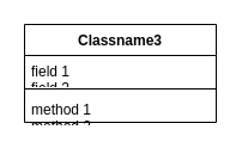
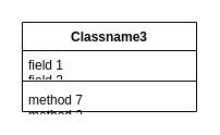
- <mxCell id="5" value="method 1&lt;div&gt;method 2&lt;div&gt;" style="text;strokeColor=none;fillColor=none;align=left;verticalAlign=top;spacingLeft=4;spacingRight=4;overflow=hidden;rotatable=0;points=[[0,0.5],[1,0.5]];portConstraint=eastwest;whiteSpace=wrap;html=1;" parent="2" vertex="1"><mxGeometry y="58" width="160" height="24" as="geometry" /></mxCell>
+ <mxCell id="5" value="method 7&lt;div&gt;method 2&lt;div&gt;" style="text;strokeColor=none;fillColor=none;align=left;verticalAlign=top;spacingLeft=4;spacingRight=4;overflow=hidden;rotatable=0;points=[[0,0.5],[1,0.5]];portConstraint=eastwest;whiteSpace=wrap;html=1;" parent="2" vertex="1"><mxGeometry y="58" width="160" height="24" as="geometry" /></mxCell>
